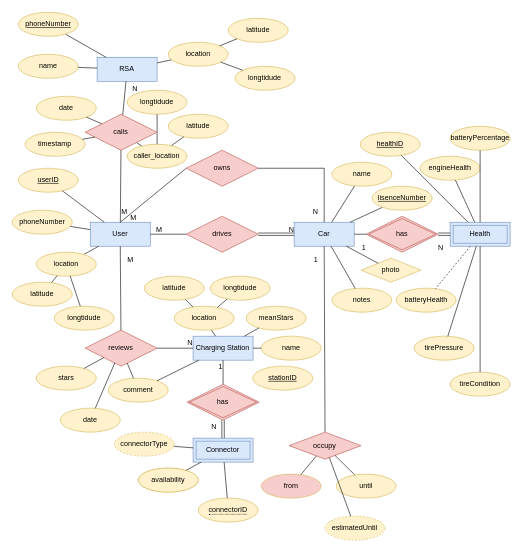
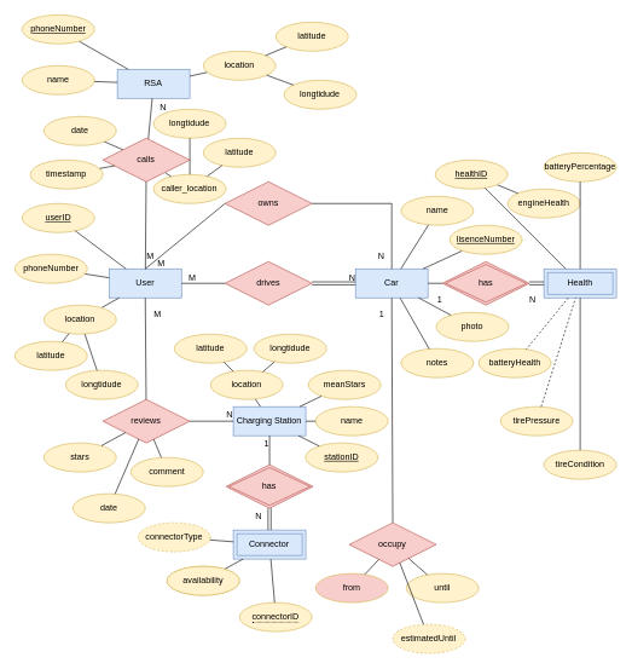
- <mxCell id="69" value="" style="endArrow=none;html=1;rounded=0;" parent="1" source="64" target="20" edge="1"><mxGeometry relative="1" as="geometry"><mxPoint x="750" y="340" as="sourcePoint" /><mxPoint x="799.091" y="370" as="targetPoint" /></mxGeometry></mxCell>
+ <mxCell id="69" value="" style="endArrow=none;html=1;rounded=0;" parent="1" source="64" target="111" edge="1"><mxGeometry relative="1" as="geometry"><mxPoint x="750" y="340" as="sourcePoint" /><mxPoint x="799.091" y="370" as="targetPoint" /></mxGeometry></mxCell>
- <mxCell id="55" value="photo" style="rhombus;whiteSpace=wrap;html=1;align=center;fillColor=#fff2cc;strokeColor=#d6b656;" parent="1" vertex="1"><mxGeometry x="601.43" y="430" width="100" height="40" as="geometry" /></mxCell>
+ <mxCell id="55" value="photo" style="ellipse;whiteSpace=wrap;html=1;align=center;fillColor=#fff2cc;strokeColor=#d6b656;" parent="1" vertex="1"><mxGeometry x="601.43" y="430" width="100" height="40" as="geometry" /></mxCell>
- <mxCell id="66" value="" style="endArrow=none;html=1;rounded=0;" parent="1" source="63" target="20" edge="1"><mxGeometry relative="1" as="geometry"><mxPoint x="730" y="640" as="sourcePoint" /><mxPoint x="802.632" y="410" as="targetPoint" /></mxGeometry></mxCell>
+ <mxCell id="66" value="" style="endArrow=none;html=1;rounded=0;dashed=1;" parent="1" source="63" target="20" edge="1"><mxGeometry relative="1" as="geometry"><mxPoint x="730" y="640" as="sourcePoint" /><mxPoint x="802.632" y="410" as="targetPoint" /></mxGeometry></mxCell>
- <mxCell id="50" value="meanStars" style="ellipse;whiteSpace=wrap;html=1;align=center;fillColor=#fff2cc;strokeColor=#d6b656;" parent="1" vertex="1"><mxGeometry x="410" y="510" width="100" height="40" as="geometry" /></mxCell>
+ <mxCell id="50" value="meanStars" style="ellipse;whiteSpace=wrap;html=1;align=center;fillColor=#fff2cc;strokeColor=#d6b656;" parent="1" vertex="1"><mxGeometry x="425" y="510" width="100" height="40" as="geometry" /></mxCell>
- <mxCell id="94" value="" style="endArrow=none;html=1;rounded=0;" parent="1" source="3" target="48" edge="1"><mxGeometry relative="1" as="geometry"><mxPoint x="40" y="770" as="sourcePoint" /><mxPoint x="200" y="770" as="targetPoint" /></mxGeometry></mxCell>
+ <mxCell id="94" value="" style="endArrow=none;html=1;rounded=0;" parent="1" source="3" target="93" edge="1"><mxGeometry relative="1" as="geometry"><mxPoint x="40" y="770" as="sourcePoint" /><mxPoint x="200" y="770" as="targetPoint" /></mxGeometry></mxCell>
- <mxCell id="18" value="occupy" style="shape=rhombus;perimeter=rhombusPerimeter;whiteSpace=wrap;html=1;align=center;fillColor=#f8cecc;strokeColor=#b85450;" parent="1" vertex="1"><mxGeometry x="481.43" y="720" width="120" height="45" as="geometry" /></mxCell>
+ <mxCell id="18" value="occupy" style="shape=rhombus;perimeter=rhombusPerimeter;whiteSpace=wrap;html=1;align=center;fillColor=#f8cecc;strokeColor=#b85450;" parent="1" vertex="1"><mxGeometry x="481.43" y="720" width="120" height="60" as="geometry" /></mxCell>
